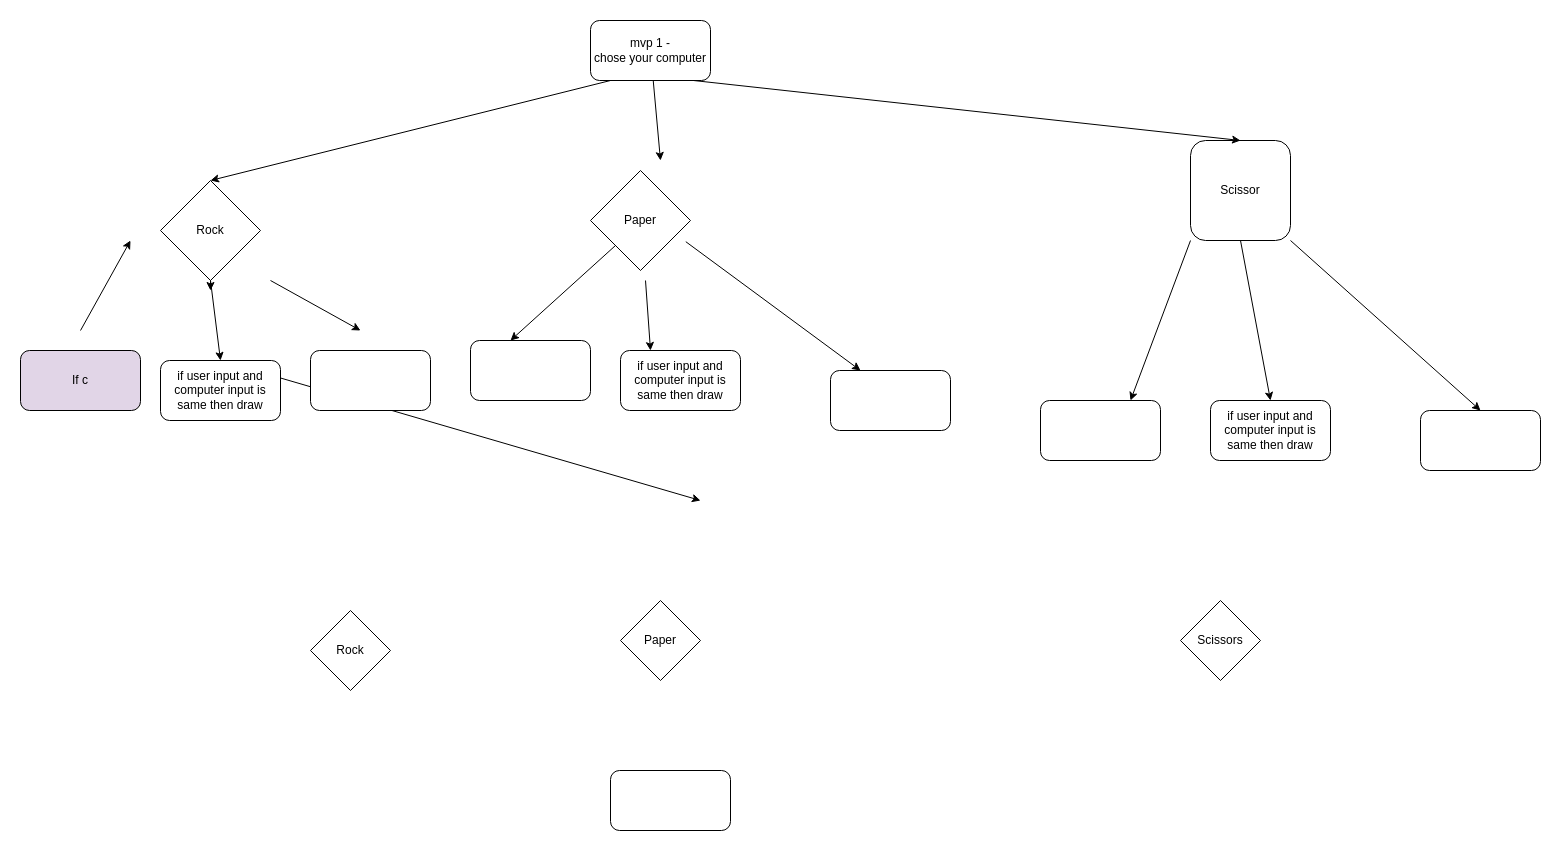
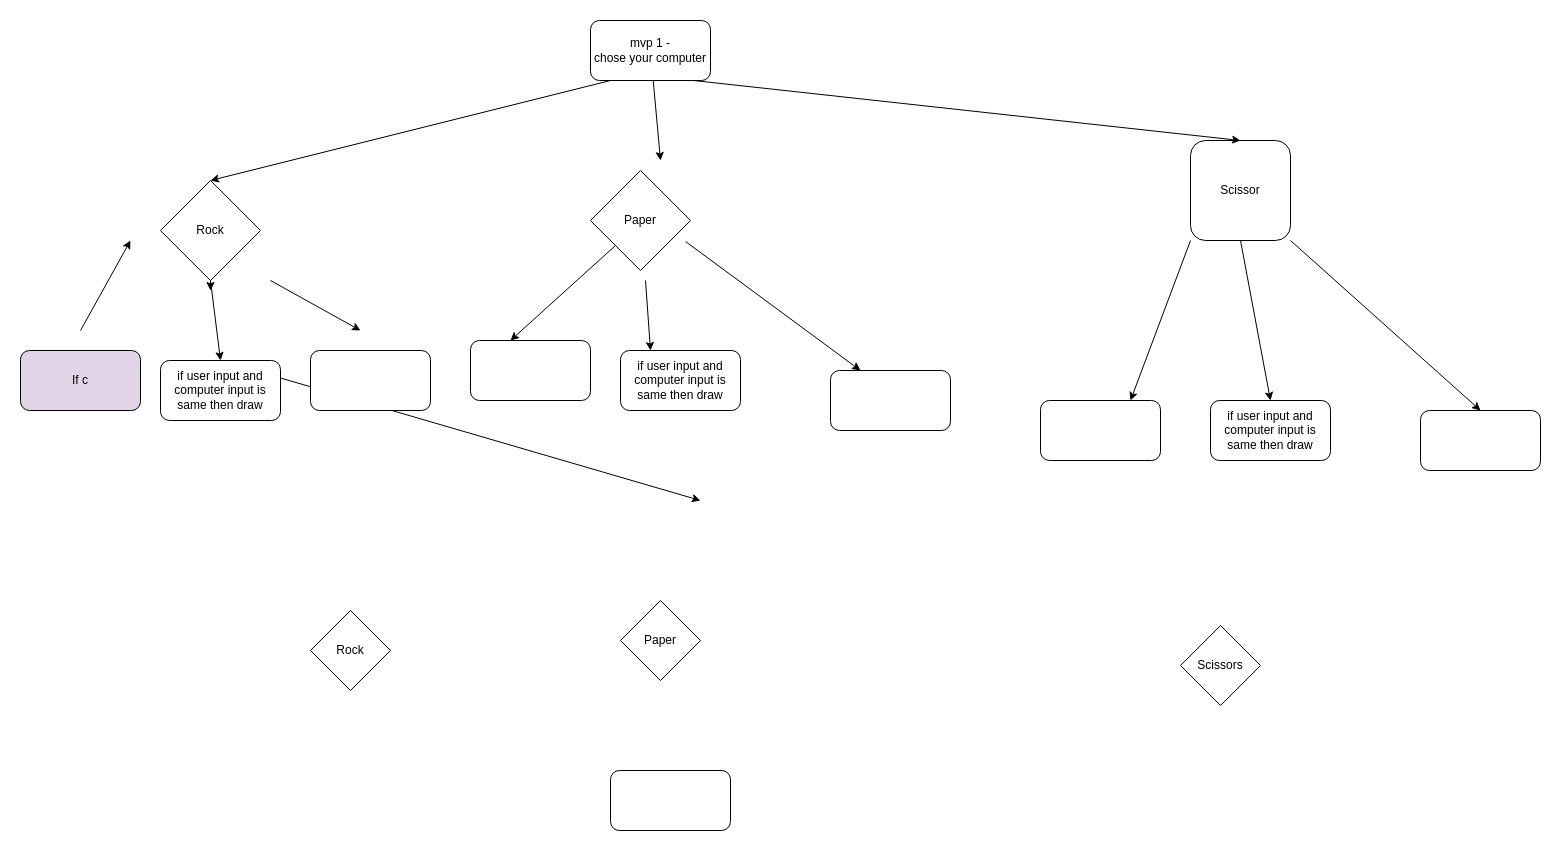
- <mxCell id="13" value="Scissors" style="rhombus;whiteSpace=wrap;html=1;" vertex="1" parent="1"><mxGeometry x="1180" y="600" width="80" height="80" as="geometry" /></mxCell>
+ <mxCell id="13" value="Scissors" style="rhombus;whiteSpace=wrap;html=1;" vertex="1" parent="1"><mxGeometry x="1180" y="625" width="80" height="80" as="geometry" /></mxCell>
